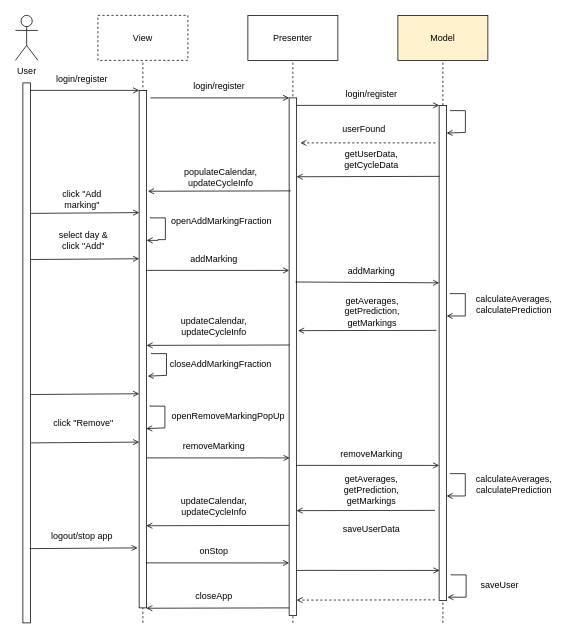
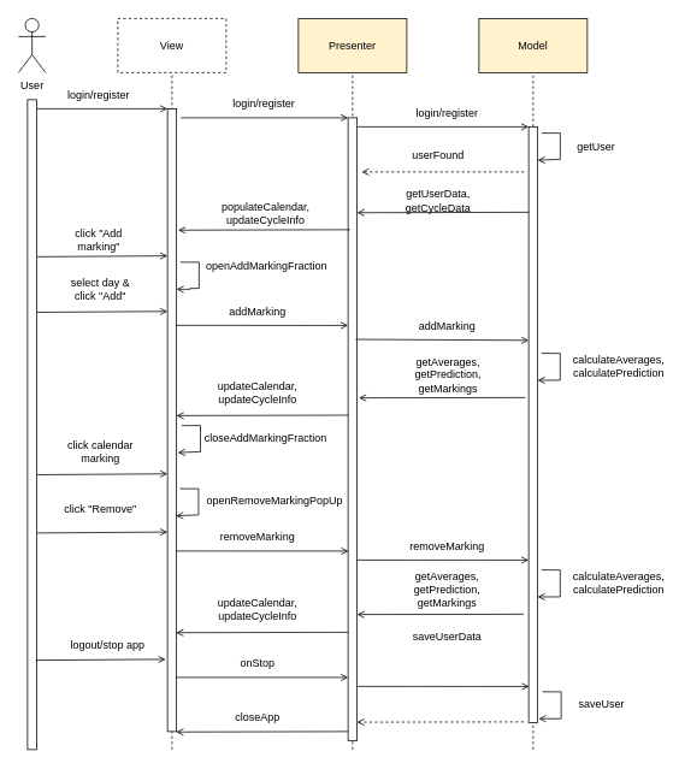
- <mxCell id="15" value="Presenter" style="rounded=0;whiteSpace=wrap;html=1;" vertex="1" parent="1"><mxGeometry x="330" y="20" width="120" height="60" as="geometry" /></mxCell>
+ <mxCell id="15" value="Presenter" style="rounded=0;whiteSpace=wrap;html=1;fillColor=#fff2cc;" vertex="1" parent="1"><mxGeometry x="330" y="20" width="120" height="60" as="geometry" /></mxCell>
+ <mxCell id="11" value="&lt;div&gt;getUser&lt;/div&gt;" style="text;html=1;align=center;verticalAlign=middle;whiteSpace=wrap;rounded=0;" vertex="1" parent="1"><mxGeometry x="615" y="147" width="90" height="30" as="geometry" /></mxCell>
- <mxCell id="9" value="&lt;div&gt;getUserData,&lt;/div&gt;&lt;div&gt;getCycleData&lt;br&gt;&lt;/div&gt;" style="text;html=1;align=center;verticalAlign=middle;whiteSpace=wrap;rounded=0;" vertex="1" parent="1"><mxGeometry x="450" y="197" width="90" height="30" as="geometry" /></mxCell>
+ <mxCell id="9" value="&lt;div&gt;getUserData,&lt;/div&gt;&lt;div&gt;getCycleData&lt;br&gt;&lt;/div&gt;" style="text;html=1;align=center;verticalAlign=middle;whiteSpace=wrap;rounded=0;" vertex="1" parent="1"><mxGeometry x="440" y="207" width="90" height="30" as="geometry" /></mxCell>
+ <mxCell id="76" value="click calendar marking" style="text;html=1;align=center;verticalAlign=middle;whiteSpace=wrap;rounded=0;" vertex="1" parent="75"><mxGeometry x="25" width="90" height="30" as="geometry" /></mxCell>
- <mxCell id="7" value="logout/stop app" style="text;html=1;align=center;verticalAlign=middle;whiteSpace=wrap;rounded=0;" vertex="1" parent="1"><mxGeometry x="64" y="700" width="90" height="30" as="geometry" /></mxCell>
+ <mxCell id="7" value="logout/stop app" style="text;html=1;align=center;verticalAlign=middle;whiteSpace=wrap;rounded=0;" vertex="1" parent="1"><mxGeometry x="74" y="700" width="90" height="30" as="geometry" /></mxCell>
